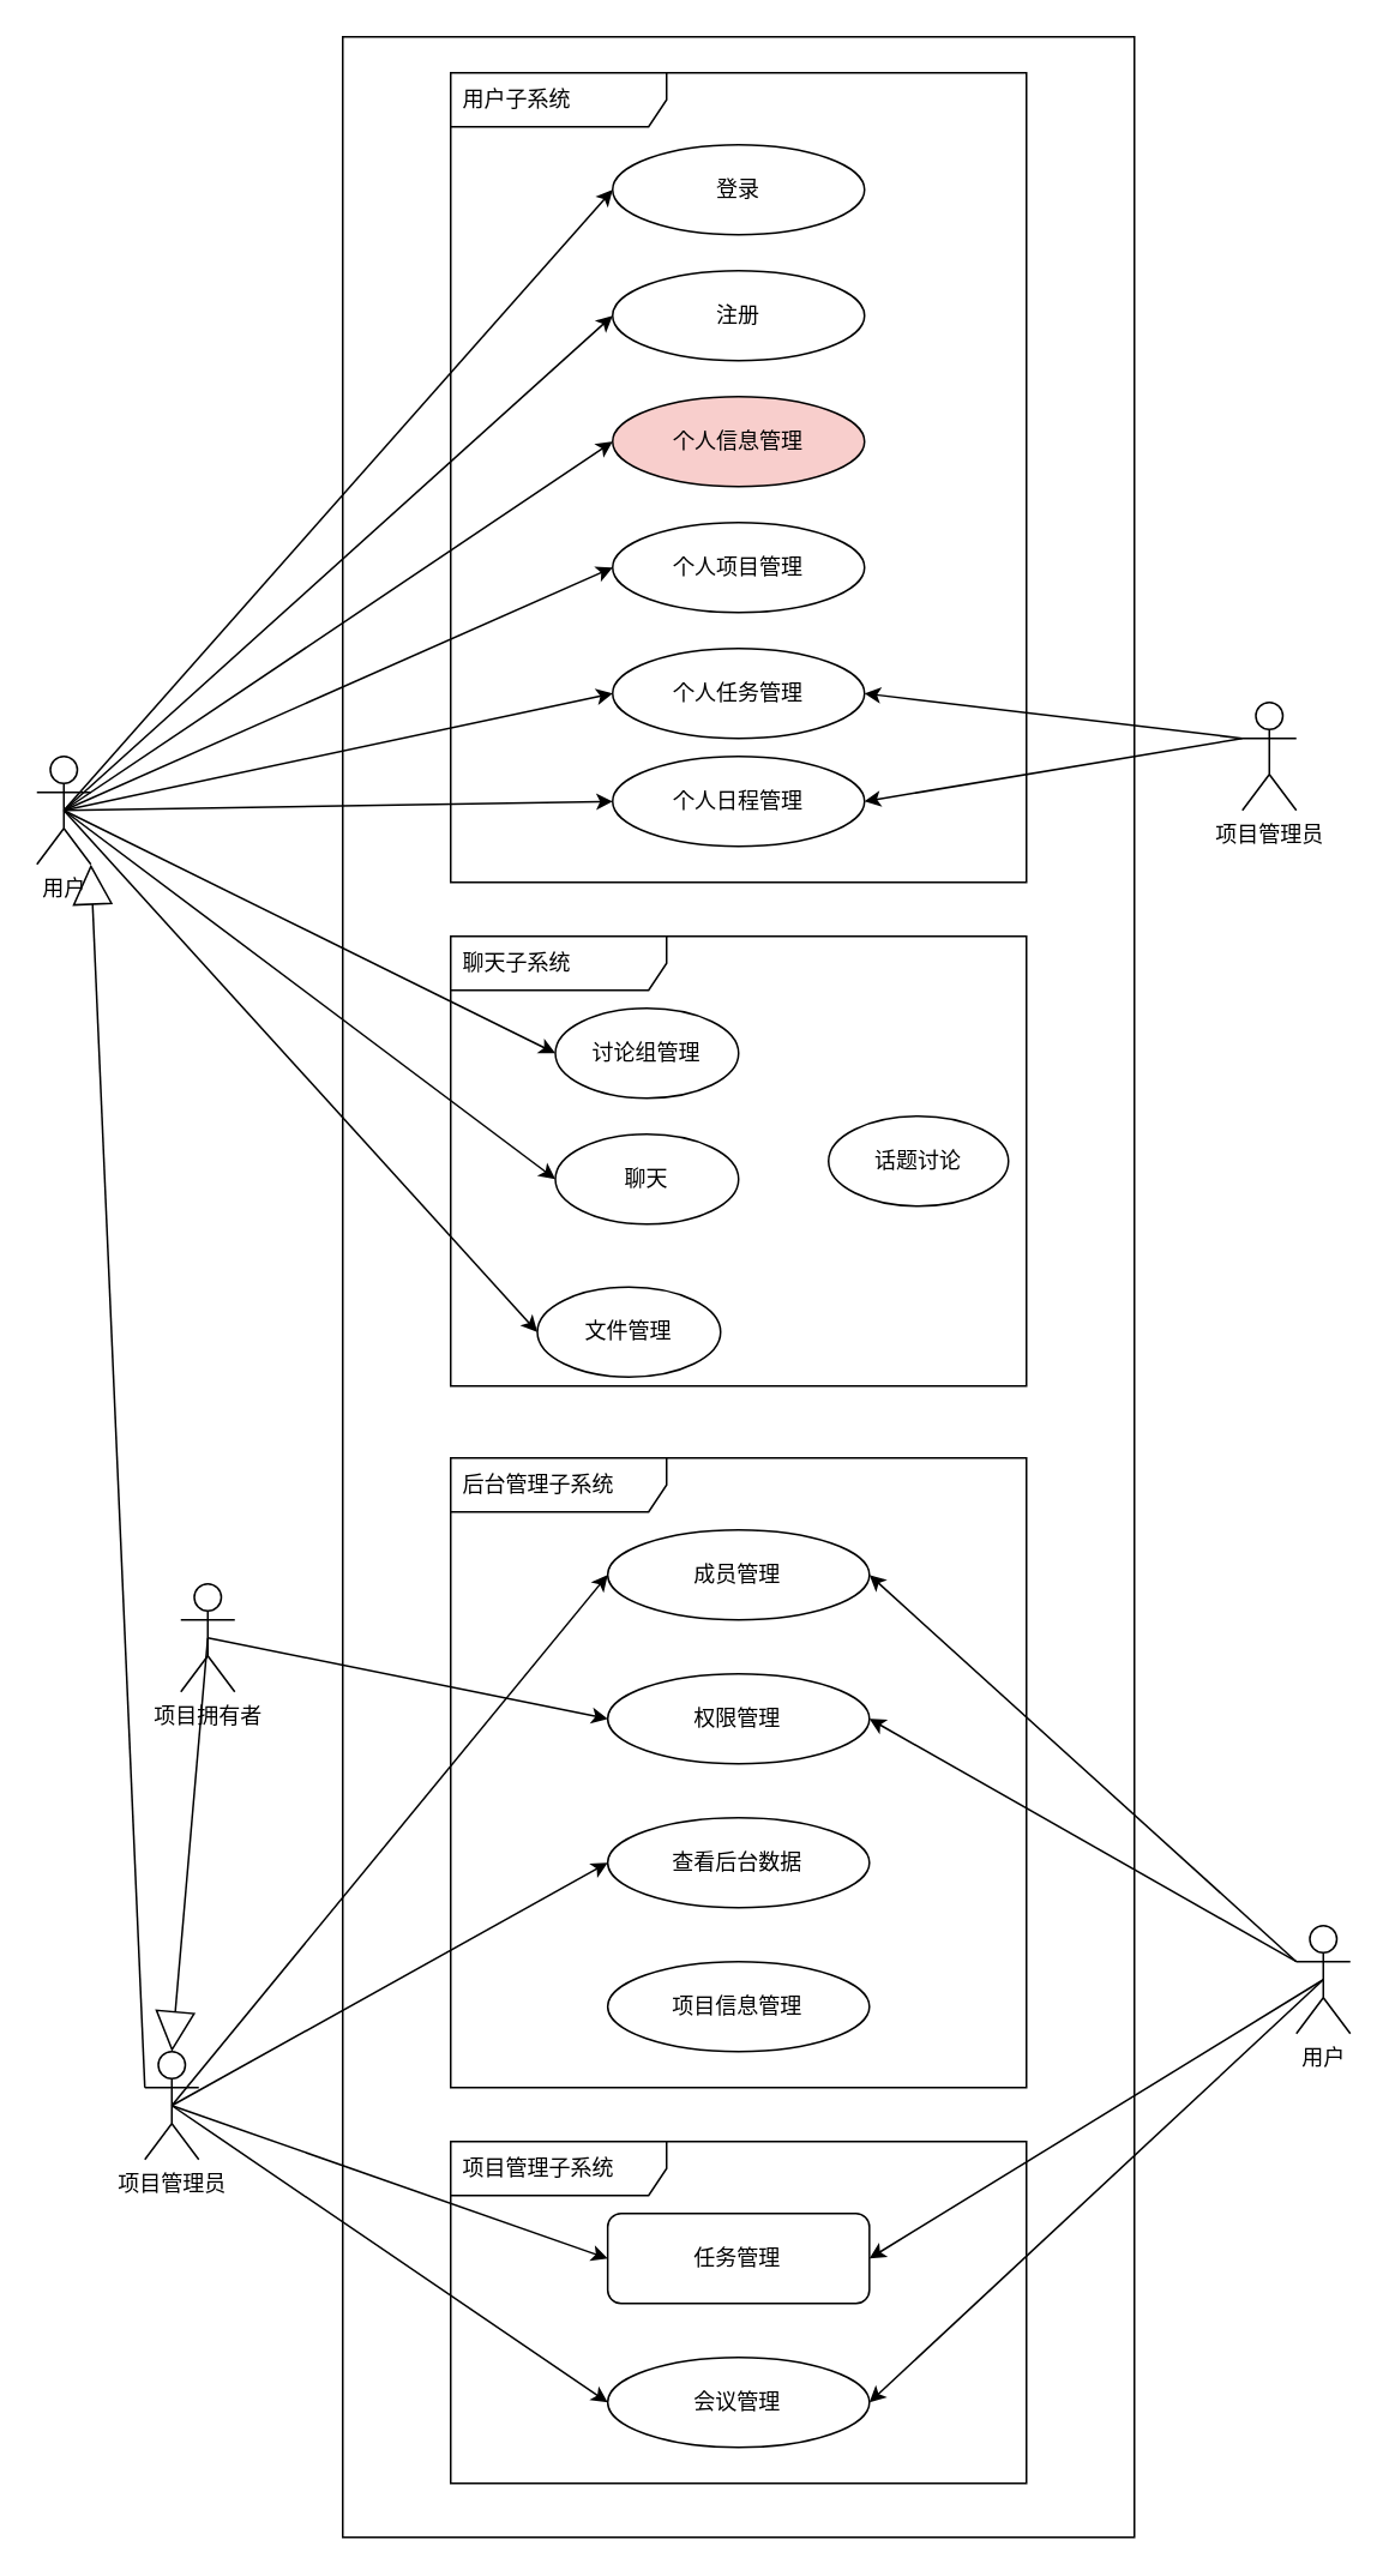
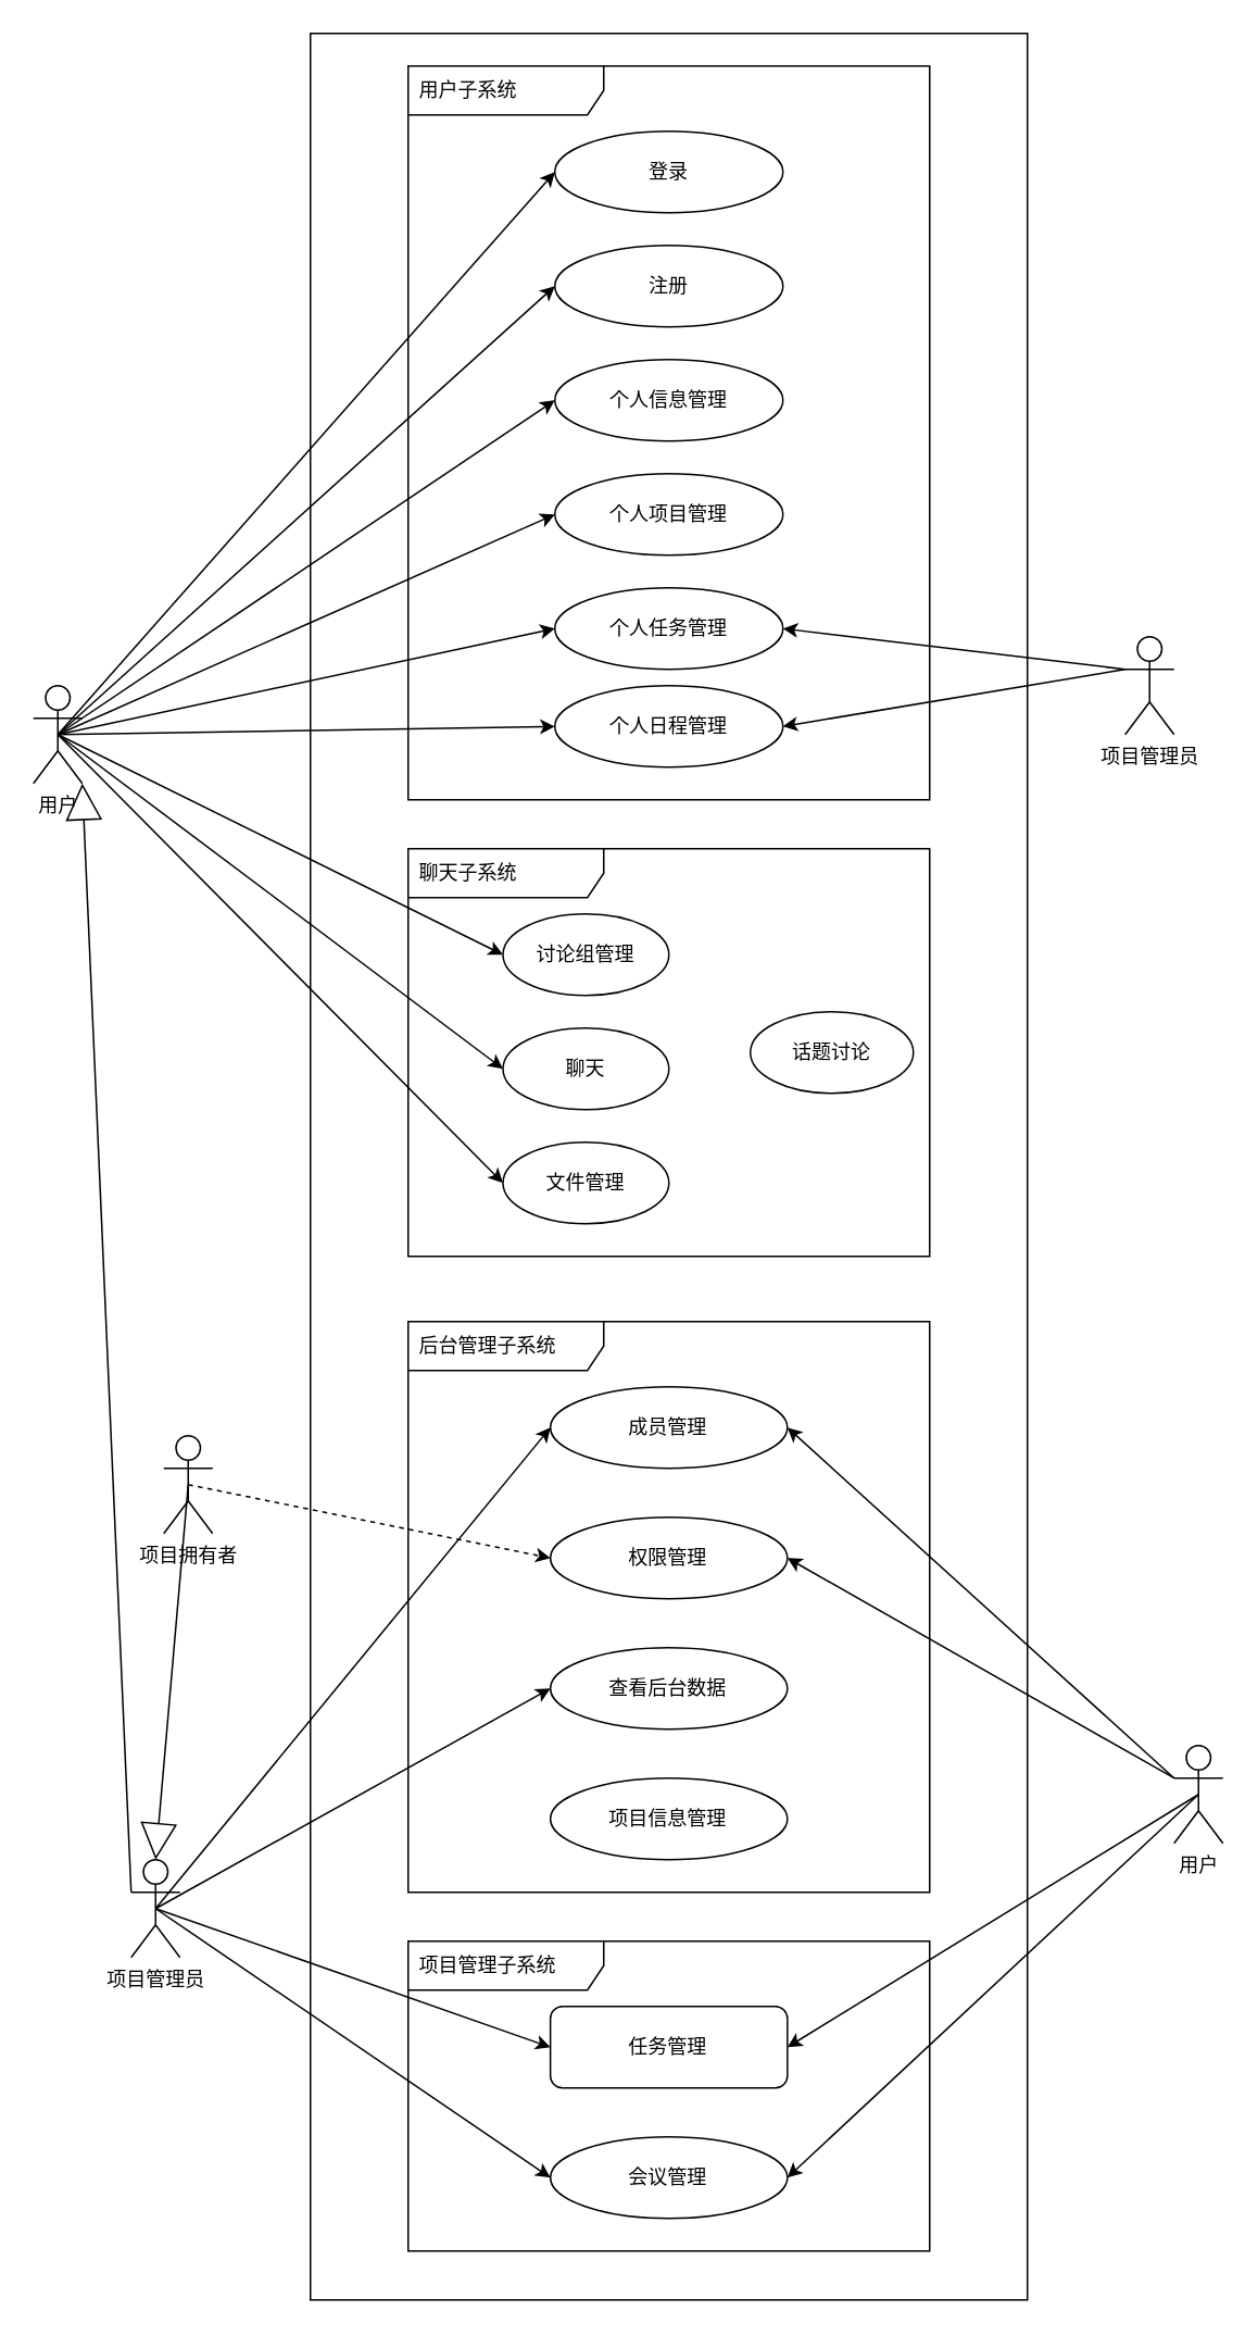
- <mxCell id="16" value="个人信息管理" style="ellipse;whiteSpace=wrap;html=1;fillColor=#f8cecc;" parent="1" vertex="1"><mxGeometry x="340" y="220" width="140" height="50" as="geometry" /></mxCell>
+ <mxCell id="16" value="个人信息管理" style="ellipse;whiteSpace=wrap;html=1;" parent="1" vertex="1"><mxGeometry x="340" y="220" width="140" height="50" as="geometry" /></mxCell>
- <mxCell id="43" value="文件管理" style="ellipse;whiteSpace=wrap;html=1;" parent="39" vertex="1"><mxGeometry x="48.18" y="195" width="101.82" height="50" as="geometry" /></mxCell>
+ <mxCell id="43" value="文件管理" style="ellipse;whiteSpace=wrap;html=1;" parent="39" vertex="1"><mxGeometry x="58.18" y="180" width="101.82" height="50" as="geometry" /></mxCell>
- <mxCell id="19" style="edgeStyle=none;html=1;exitX=0.5;exitY=0.5;exitDx=0;exitDy=0;exitPerimeter=0;entryX=0;entryY=0.5;entryDx=0;entryDy=0;endArrow=classic;endFill=1;endSize=6;" parent="1" source="20" target="30" edge="1"><mxGeometry relative="1" as="geometry" /></mxCell>
+ <mxCell id="19" style="edgeStyle=none;html=1;exitX=0.5;exitY=0.5;exitDx=0;exitDy=0;exitPerimeter=0;entryX=0;entryY=0.5;entryDx=0;entryDy=0;endArrow=classic;endFill=1;endSize=6;dashed=1;" parent="1" source="20" target="30" edge="1"><mxGeometry relative="1" as="geometry" /></mxCell>
